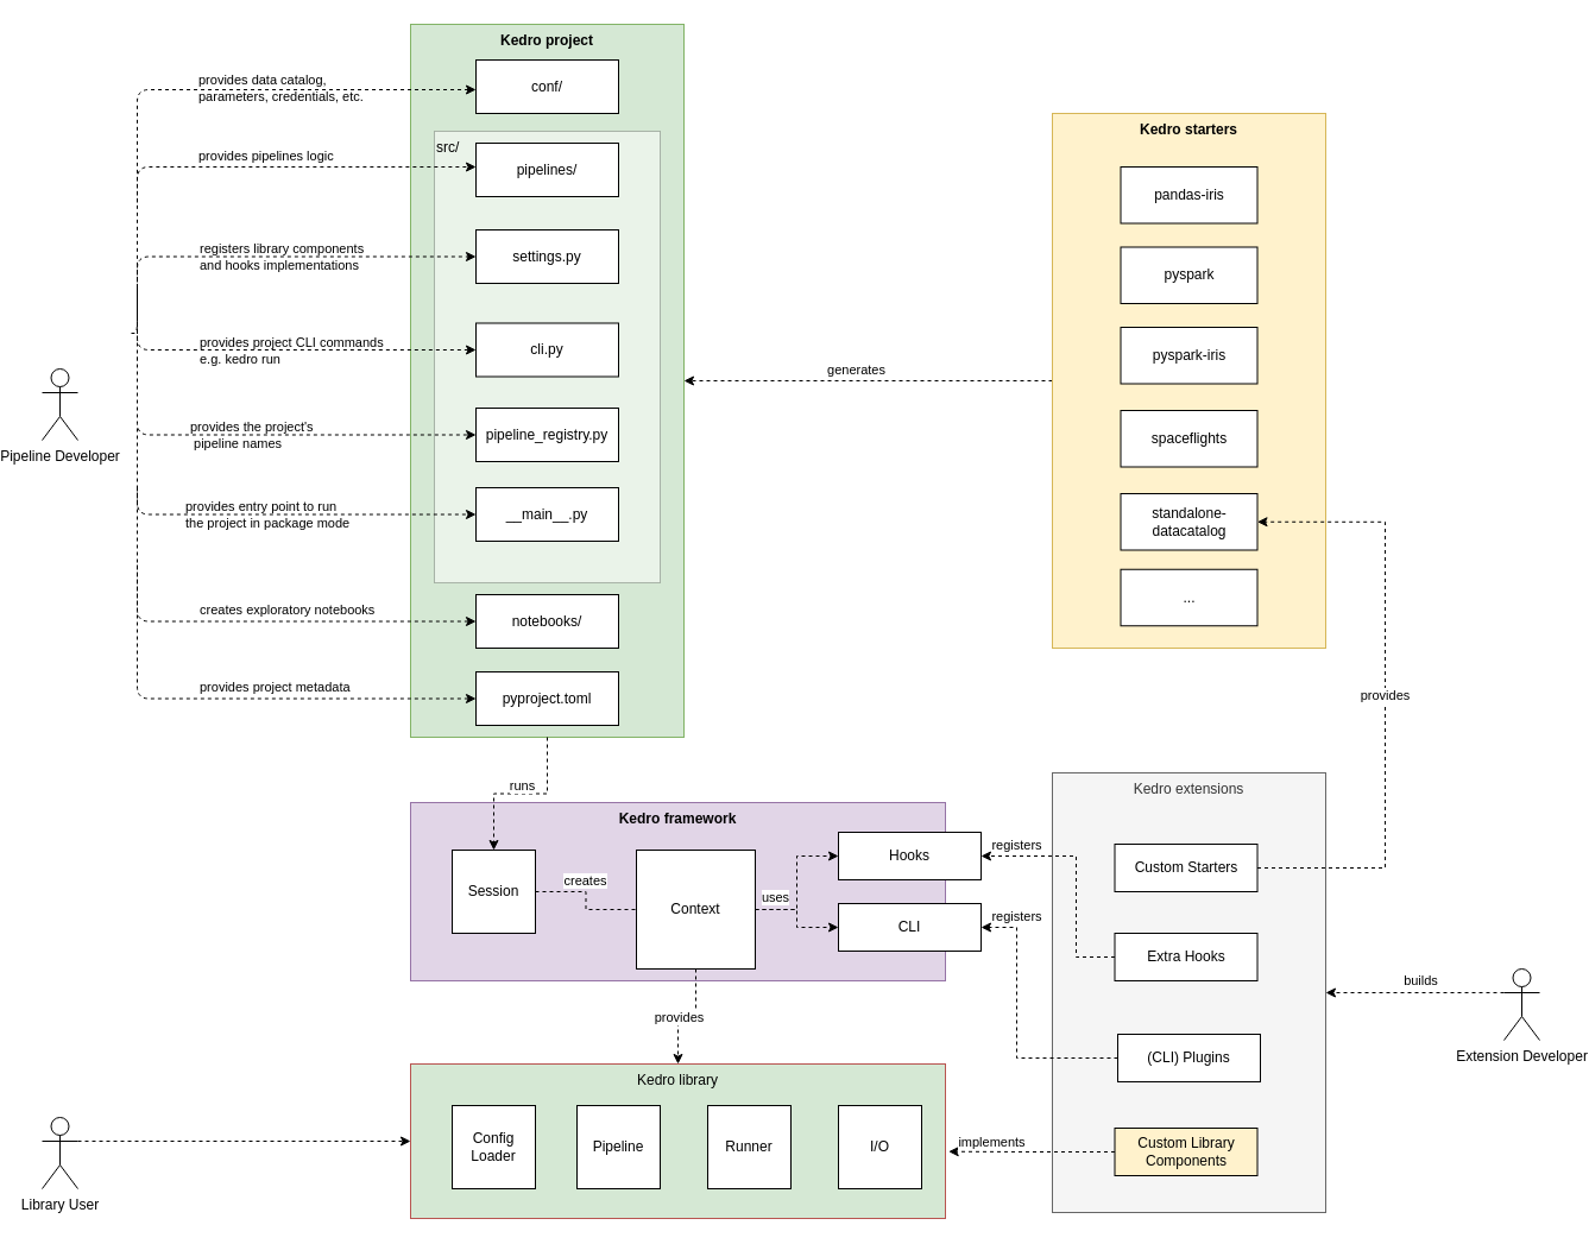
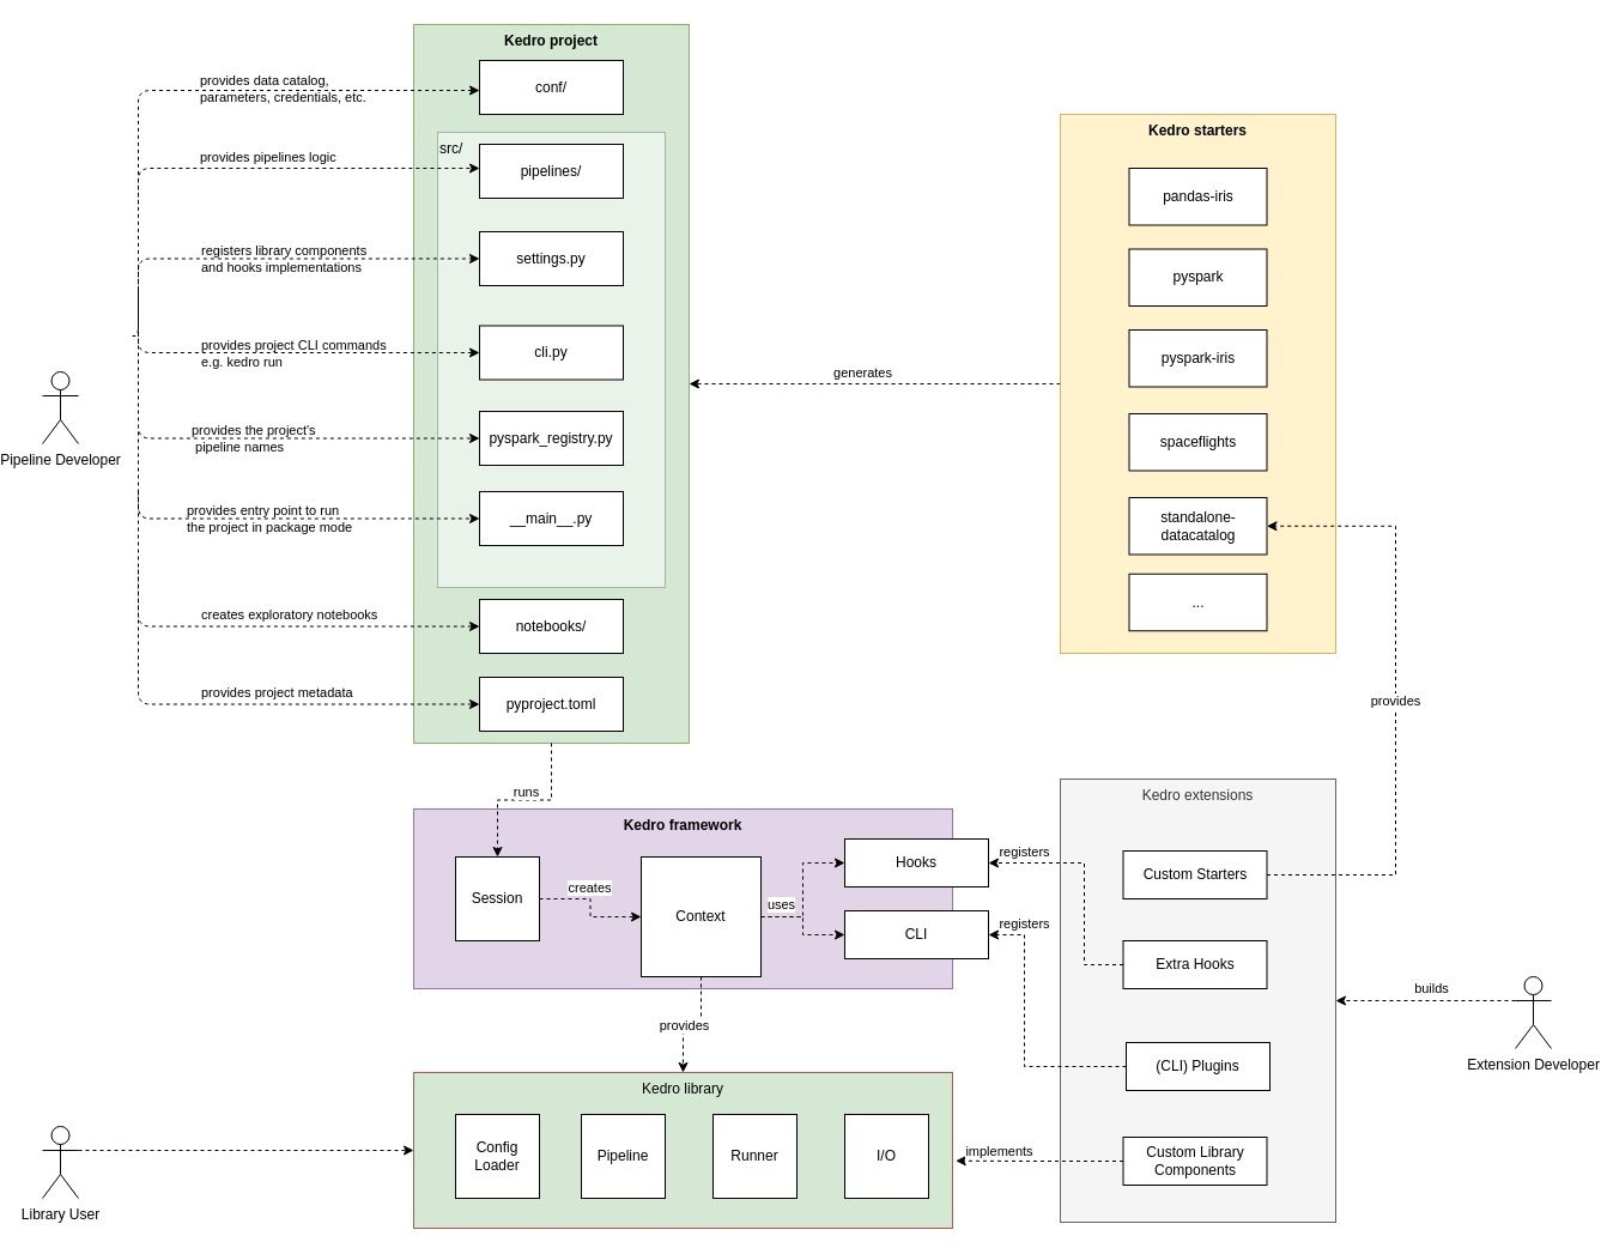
- <mxCell id="71" value="pipeline_registry.py" style="rounded=0;whiteSpace=wrap;html=1;" parent="1" vertex="1"><mxGeometry x="385" y="343" width="120" height="45" as="geometry" /></mxCell>
+ <mxCell id="71" value="pyspark_registry.py" style="rounded=0;whiteSpace=wrap;html=1;" parent="1" vertex="1"><mxGeometry x="385" y="343" width="120" height="45" as="geometry" /></mxCell>
- <mxCell id="18" style="edgeStyle=orthogonalEdgeStyle;rounded=0;orthogonalLoop=1;jettySize=auto;html=1;exitX=1;exitY=0.5;exitDx=0;exitDy=0;dashed=1;endArrow=none;" parent="1" source="20" target="17" edge="1"><mxGeometry relative="1" as="geometry" /></mxCell>
+ <mxCell id="18" style="edgeStyle=orthogonalEdgeStyle;rounded=0;orthogonalLoop=1;jettySize=auto;html=1;exitX=1;exitY=0.5;exitDx=0;exitDy=0;dashed=1;" parent="1" source="20" target="17" edge="1"><mxGeometry relative="1" as="geometry" /></mxCell>
- <mxCell id="35" value="Custom Library Components" style="rounded=0;whiteSpace=wrap;html=1;fillColor=#fff2cc;" parent="1" vertex="1"><mxGeometry x="922.5" y="949" width="120" height="40" as="geometry" /></mxCell>
+ <mxCell id="35" value="Custom Library Components" style="rounded=0;whiteSpace=wrap;html=1;" parent="1" vertex="1"><mxGeometry x="922.5" y="949" width="120" height="40" as="geometry" /></mxCell>
